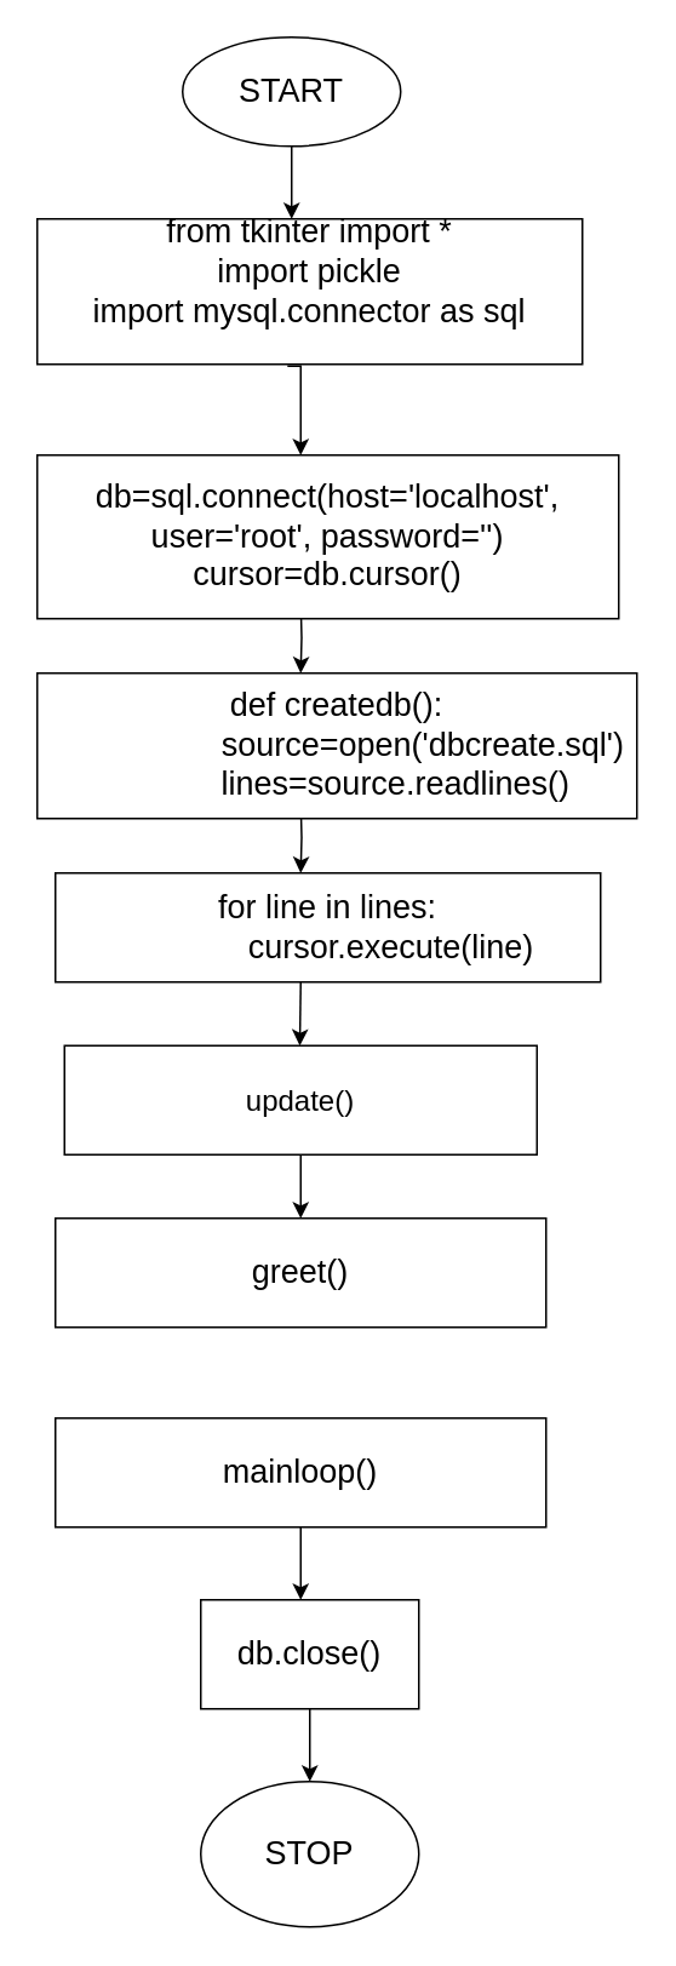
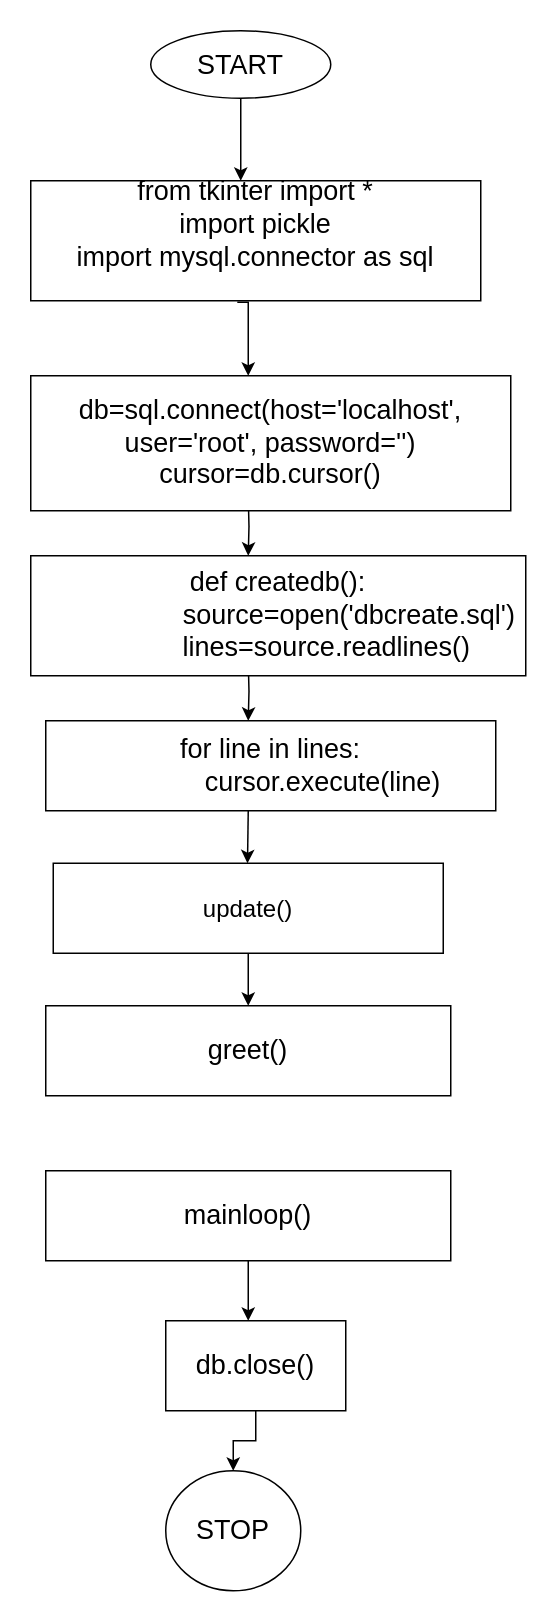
- <mxCell id="3" value="&lt;font style=&quot;font-size: 18px&quot;&gt;START&lt;/font&gt;" style="ellipse;whiteSpace=wrap;html=1;" parent="1" vertex="1"><mxGeometry x="100" y="20" width="120" height="60" as="geometry" /></mxCell>
+ <mxCell id="3" value="&lt;font style=&quot;font-size: 18px&quot;&gt;START&lt;/font&gt;" style="ellipse;whiteSpace=wrap;html=1;" parent="1" vertex="1"><mxGeometry x="100" y="20" width="120" height="45" as="geometry" /></mxCell>
- <mxCell id="20" value="STOP" style="ellipse;whiteSpace=wrap;html=1;fontSize=18;" vertex="1" parent="1"><mxGeometry x="110" y="980" width="120" height="80" as="geometry" /></mxCell>
+ <mxCell id="20" value="STOP" style="ellipse;whiteSpace=wrap;html=1;fontSize=18;" vertex="1" parent="1"><mxGeometry x="110" y="980" width="90" height="80" as="geometry" /></mxCell>
